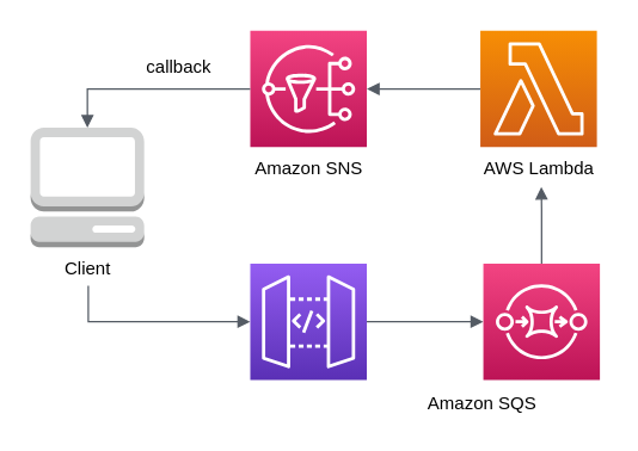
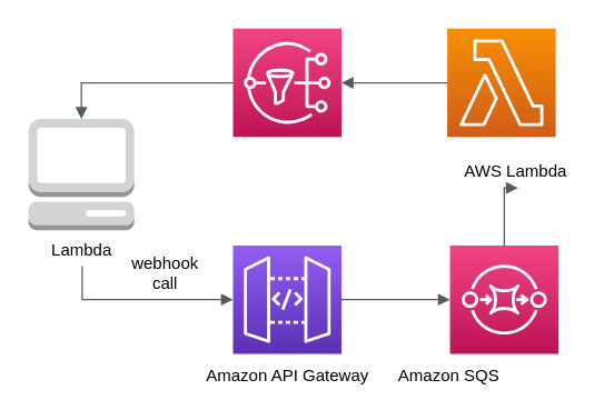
- <mxCell id="17" value="callback" style="text;html=1;align=center;verticalAlign=middle;resizable=0;points=[];autosize=1;strokeColor=none;" parent="1" vertex="1"><mxGeometry x="89" y="35" width="60" height="20" as="geometry" /></mxCell>
- <mxCell id="12" value="Amazon SNS" style="text;html=1;align=center;verticalAlign=middle;resizable=0;points=[];autosize=1;" parent="1" vertex="1"><mxGeometry x="161" y="103" width="90" height="20" as="geometry" /></mxCell>
- <mxCell id="8" value="AWS Lambda" style="text;html=1;align=center;verticalAlign=middle;resizable=0;points=[];autosize=1;" parent="1" vertex="1"><mxGeometry x="315" y="103" width="90" height="20" as="geometry" /></mxCell>
+ <mxCell id="8" value="AWS Lambda" style="text;html=1;align=center;verticalAlign=middle;resizable=0;points=[];autosize=1;" parent="1" vertex="1"><mxGeometry x="325" y="113" width="90" height="20" as="geometry" /></mxCell>
- <mxCell id="3" value="Client" style="text;html=1;align=center;verticalAlign=middle;resizable=0;points=[];autosize=1;" parent="1" vertex="1"><mxGeometry x="33" y="170" width="50" height="20" as="geometry" /></mxCell>
+ <mxCell id="3" value="Lambda" style="text;html=1;align=center;verticalAlign=middle;resizable=0;points=[];autosize=1;" parent="1" vertex="1"><mxGeometry x="33" y="170" width="50" height="20" as="geometry" /></mxCell>
+ <mxCell id="16" value="webhook&lt;br&gt;call" style="text;html=1;align=center;verticalAlign=middle;resizable=0;points=[];autosize=1;strokeColor=none;" parent="1" vertex="1"><mxGeometry x="88" y="181" width="60" height="30" as="geometry" /></mxCell>
+ <mxCell id="4" value="Amazon API Gateway" style="text;html=1;align=center;verticalAlign=middle;resizable=0;points=[];autosize=1;" parent="1" vertex="1"><mxGeometry x="141" y="260" width="130" height="20" as="geometry" /></mxCell>
